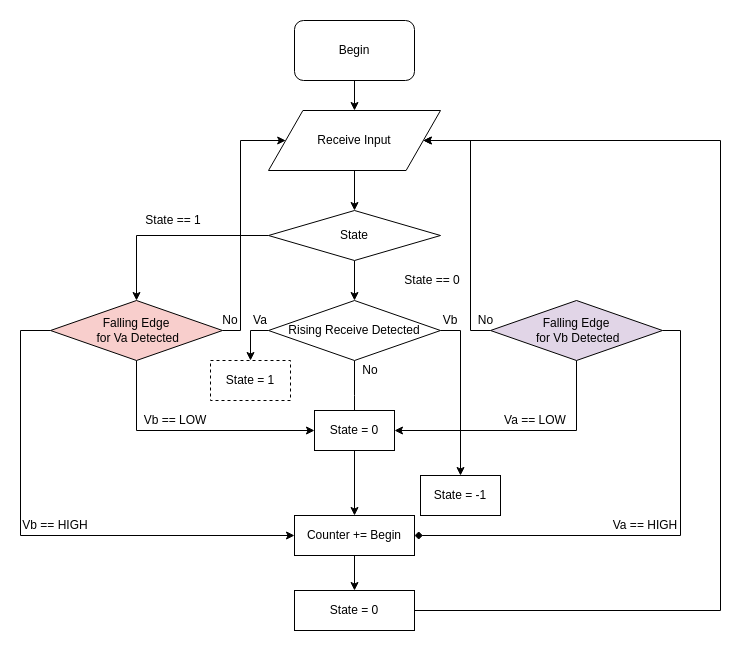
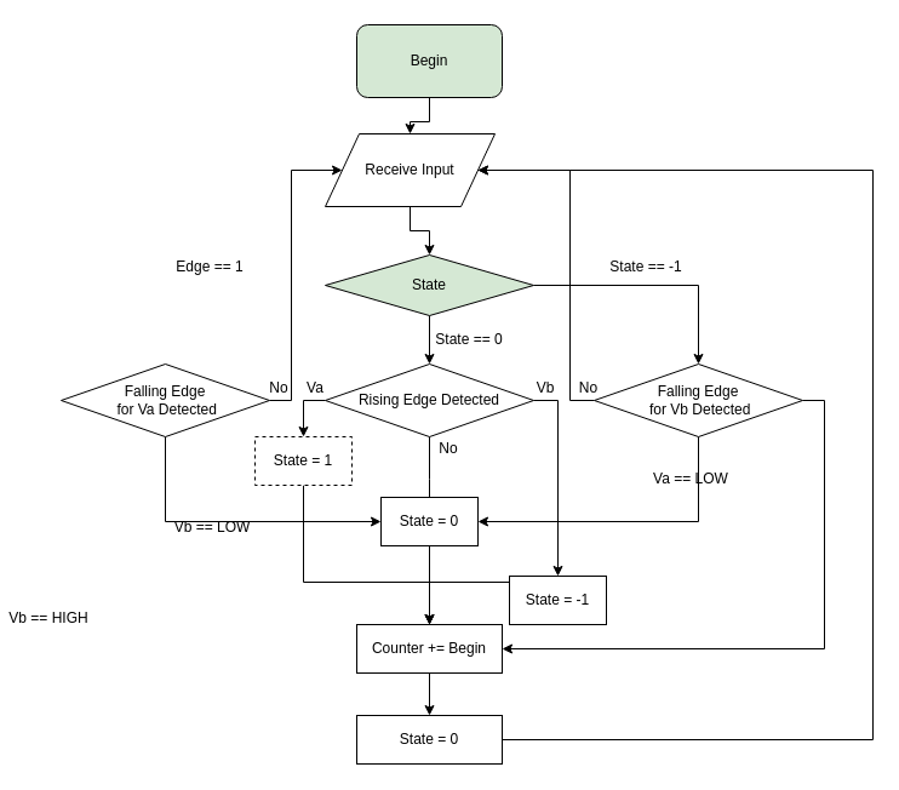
- <mxCell id="3" value="Begin" style="rounded=1;whiteSpace=wrap;html=1;" parent="1" vertex="1"><mxGeometry x="294" y="20" width="120" height="60" as="geometry" /></mxCell>
+ <mxCell id="3" value="Begin" style="rounded=1;whiteSpace=wrap;html=1;fillColor=#d5e8d4;" parent="1" vertex="1"><mxGeometry x="294" y="20" width="120" height="60" as="geometry" /></mxCell>
- <mxCell id="5" value="Receive Input" style="shape=parallelogram;perimeter=parallelogramPerimeter;whiteSpace=wrap;html=1;" vertex="1" parent="1"><mxGeometry x="268" y="110" width="172" height="60" as="geometry" /></mxCell>
+ <mxCell id="5" value="Receive Input" style="shape=parallelogram;perimeter=parallelogramPerimeter;whiteSpace=wrap;html=1;" vertex="1" parent="1"><mxGeometry x="268" y="110" width="140" height="60" as="geometry" /></mxCell>
- <mxCell id="22" value="State == 1" style="text;html=1;strokeColor=none;fillColor=none;align=center;verticalAlign=middle;whiteSpace=wrap;rounded=0;" vertex="1" parent="1"><mxGeometry x="140" y="210" width="66" height="20" as="geometry" /></mxCell>
+ <mxCell id="22" value="Edge == 1" style="text;html=1;strokeColor=none;fillColor=none;align=center;verticalAlign=middle;whiteSpace=wrap;rounded=0;" vertex="1" parent="1"><mxGeometry x="140" y="210" width="66" height="20" as="geometry" /></mxCell>
+ <mxCell id="23" value="State == -1" style="text;html=1;strokeColor=none;fillColor=none;align=center;verticalAlign=middle;whiteSpace=wrap;rounded=0;" vertex="1" parent="1"><mxGeometry x="500" y="210" width="66" height="20" as="geometry" /></mxCell>
- <mxCell id="15" style="edgeStyle=orthogonalEdgeStyle;rounded=0;orthogonalLoop=1;jettySize=auto;html=1;" edge="1" parent="1" source="16" target="9"><mxGeometry relative="1" as="geometry" /></mxCell>
+ <mxCell id="15" style="edgeStyle=orthogonalEdgeStyle;rounded=0;orthogonalLoop=1;jettySize=auto;html=1;entryX=0.5;entryY=0;entryDx=0;entryDy=0;" edge="1" parent="1" source="16" target="13"><mxGeometry relative="1" as="geometry" /></mxCell>
- <mxCell id="16" value="State" style="rhombus;whiteSpace=wrap;html=1;" vertex="1" parent="1"><mxGeometry x="268" y="210" width="172" height="50" as="geometry" /></mxCell>
+ <mxCell id="16" value="State" style="rhombus;whiteSpace=wrap;html=1;fillColor=#d5e8d4;" vertex="1" parent="1"><mxGeometry x="268" y="210" width="172" height="50" as="geometry" /></mxCell>
- <mxCell id="21" value="State == 0" style="text;html=1;strokeColor=none;fillColor=none;align=center;verticalAlign=middle;whiteSpace=wrap;rounded=0;" vertex="1" parent="1"><mxGeometry x="399" y="270" width="66" height="20" as="geometry" /></mxCell>
+ <mxCell id="21" value="State == 0" style="text;html=1;strokeColor=none;fillColor=none;align=center;verticalAlign=middle;whiteSpace=wrap;rounded=0;" vertex="1" parent="1"><mxGeometry x="354" y="270" width="66" height="20" as="geometry" /></mxCell>
- <mxCell id="9" value="Falling Edge&lt;br&gt;&amp;nbsp;for Va Detected" style="rhombus;whiteSpace=wrap;html=1;fillColor=#f8cecc;" vertex="1" parent="1"><mxGeometry x="50" y="300" width="172" height="60" as="geometry" /></mxCell>
+ <mxCell id="9" value="Falling Edge&lt;br&gt;&amp;nbsp;for Va Detected" style="rhombus;whiteSpace=wrap;html=1;" vertex="1" parent="1"><mxGeometry x="50" y="300" width="172" height="60" as="geometry" /></mxCell>
- <mxCell id="20" value="Rising Receive Detected" style="rhombus;whiteSpace=wrap;html=1;" vertex="1" parent="1"><mxGeometry x="268" y="300" width="172" height="60" as="geometry" /></mxCell>
+ <mxCell id="20" value="Rising Edge Detected" style="rhombus;whiteSpace=wrap;html=1;" vertex="1" parent="1"><mxGeometry x="268" y="300" width="172" height="60" as="geometry" /></mxCell>
- <mxCell id="13" value="Falling Edge&lt;br&gt;&amp;nbsp;for Vb Detected" style="rhombus;whiteSpace=wrap;html=1;fillColor=#e1d5e7;" vertex="1" parent="1"><mxGeometry x="490" y="300" width="172" height="60" as="geometry" /></mxCell>
+ <mxCell id="13" value="Falling Edge&lt;br&gt;&amp;nbsp;for Vb Detected" style="rhombus;whiteSpace=wrap;html=1;" vertex="1" parent="1"><mxGeometry x="490" y="300" width="172" height="60" as="geometry" /></mxCell>
- <mxCell id="34" value="Vb == LOW" style="text;html=1;strokeColor=none;fillColor=none;align=center;verticalAlign=middle;whiteSpace=wrap;rounded=0;" vertex="1" parent="1"><mxGeometry x="140" y="410" width="70" height="20" as="geometry" /></mxCell>
+ <mxCell id="34" value="Vb == LOW" style="text;html=1;strokeColor=none;fillColor=none;align=center;verticalAlign=middle;whiteSpace=wrap;rounded=0;" vertex="1" parent="1"><mxGeometry x="140" y="425" width="70" height="20" as="geometry" /></mxCell>
- <mxCell id="35" value="Va == LOW" style="text;html=1;strokeColor=none;fillColor=none;align=center;verticalAlign=middle;whiteSpace=wrap;rounded=0;" vertex="1" parent="1"><mxGeometry x="500" y="410" width="70" height="20" as="geometry" /></mxCell>
+ <mxCell id="35" value="Va == LOW" style="text;html=1;strokeColor=none;fillColor=none;align=center;verticalAlign=middle;whiteSpace=wrap;rounded=0;" vertex="1" parent="1"><mxGeometry x="535" y="385" width="70" height="20" as="geometry" /></mxCell>
+ <mxCell id="26" style="edgeStyle=orthogonalEdgeStyle;rounded=0;orthogonalLoop=1;jettySize=auto;html=1;exitX=0.5;exitY=1;exitDx=0;exitDy=0;entryX=0.5;entryY=0;entryDx=0;entryDy=0;" edge="1" parent="1" source="27" target="33"><mxGeometry relative="1" as="geometry"><Array as="points"><mxPoint x="250" y="480" /><mxPoint x="354" y="480" /></Array></mxGeometry></mxCell>
+ <mxCell id="28" style="edgeStyle=orthogonalEdgeStyle;rounded=0;orthogonalLoop=1;jettySize=auto;html=1;entryX=0.5;entryY=0;entryDx=0;entryDy=0;" edge="1" parent="1" source="29" target="33"><mxGeometry relative="1" as="geometry"><Array as="points"><mxPoint x="460" y="480" /><mxPoint x="354" y="480" /></Array></mxGeometry></mxCell>
- <mxCell id="39" value="Vb == HIGH" style="text;html=1;strokeColor=none;fillColor=none;align=center;verticalAlign=middle;whiteSpace=wrap;rounded=0;" vertex="1" parent="1"><mxGeometry x="20" y="515" width="70" height="20" as="geometry" /></mxCell>
+ <mxCell id="39" value="Vb == HIGH" style="text;html=1;strokeColor=none;fillColor=none;align=center;verticalAlign=middle;whiteSpace=wrap;rounded=0;" vertex="1" parent="1"><mxGeometry x="5" y="500" width="70" height="20" as="geometry" /></mxCell>
- <mxCell id="40" value="Va == HIGH" style="text;html=1;strokeColor=none;fillColor=none;align=center;verticalAlign=middle;whiteSpace=wrap;rounded=0;" vertex="1" parent="1"><mxGeometry x="610" y="515" width="70" height="20" as="geometry" /></mxCell>
- <mxCell id="7" style="edgeStyle=orthogonalEdgeStyle;rounded=0;orthogonalLoop=1;jettySize=auto;html=1;entryX=0;entryY=0.5;entryDx=0;entryDy=0;" edge="1" parent="1" source="9" target="33"><mxGeometry relative="1" as="geometry"><Array as="points"><mxPoint x="20" y="330" /><mxPoint x="20" y="535" /></Array></mxGeometry></mxCell>
- <mxCell id="11" style="edgeStyle=orthogonalEdgeStyle;rounded=0;orthogonalLoop=1;jettySize=auto;html=1;entryX=1;entryY=0.5;entryDx=0;entryDy=0;endArrow=diamond;" edge="1" parent="1" source="13" target="33"><mxGeometry relative="1" as="geometry"><Array as="points"><mxPoint x="680" y="330" /><mxPoint x="680" y="535" /></Array></mxGeometry></mxCell>
+ <mxCell id="11" style="edgeStyle=orthogonalEdgeStyle;rounded=0;orthogonalLoop=1;jettySize=auto;html=1;entryX=1;entryY=0.5;entryDx=0;entryDy=0;" edge="1" parent="1" source="13" target="33"><mxGeometry relative="1" as="geometry"><Array as="points"><mxPoint x="680" y="330" /><mxPoint x="680" y="535" /></Array></mxGeometry></mxCell>
